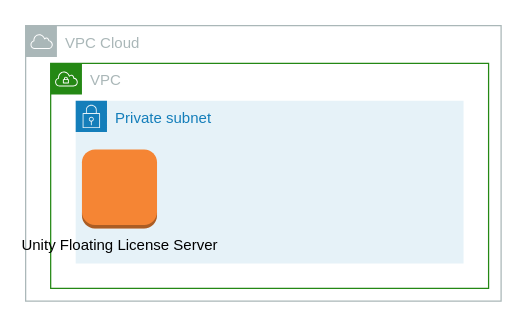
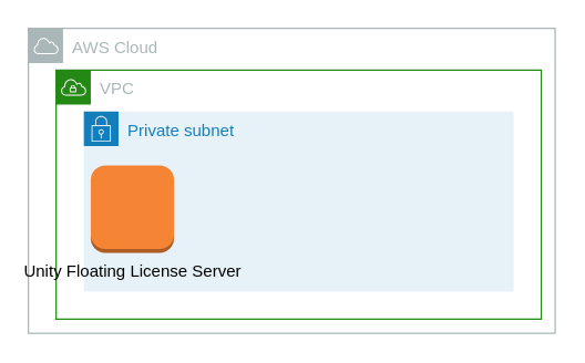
- <mxCell id="2" value="VPC Cloud" style="sketch=0;outlineConnect=0;gradientColor=none;html=1;whiteSpace=wrap;fontSize=12;fontStyle=0;shape=mxgraph.aws4.group;grIcon=mxgraph.aws4.group_aws_cloud;strokeColor=#AAB7B8;fillColor=none;verticalAlign=top;align=left;spacingLeft=30;fontColor=#AAB7B8;dashed=0;" vertex="1" parent="1"><mxGeometry x="20" y="20" width="380" height="220" as="geometry" /></mxCell>
+ <mxCell id="2" value="AWS Cloud" style="sketch=0;outlineConnect=0;gradientColor=none;html=1;whiteSpace=wrap;fontSize=12;fontStyle=0;shape=mxgraph.aws4.group;grIcon=mxgraph.aws4.group_aws_cloud;strokeColor=#AAB7B8;fillColor=none;verticalAlign=top;align=left;spacingLeft=30;fontColor=#AAB7B8;dashed=0;" vertex="1" parent="1"><mxGeometry x="20" y="20" width="380" height="220" as="geometry" /></mxCell>
